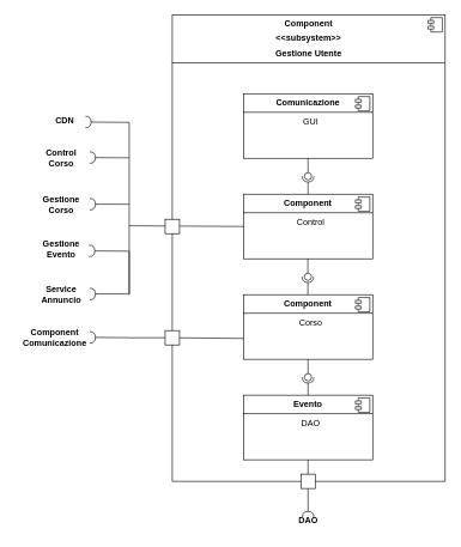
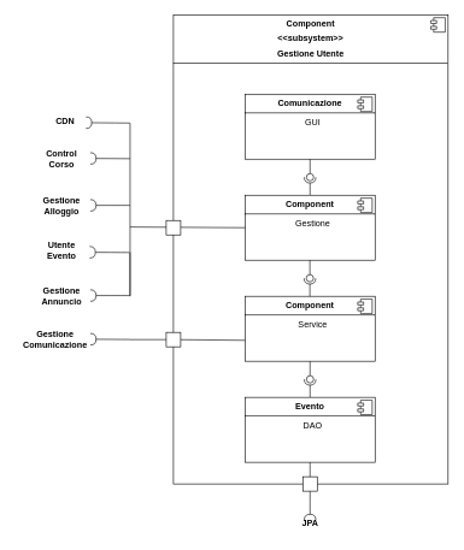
- <mxCell id="9" value="&lt;p style=&quot;margin:0px;margin-top:6px;text-align:center;&quot;&gt;&lt;b&gt;Component&lt;/b&gt;&lt;/p&gt;&lt;hr size=&quot;1&quot; style=&quot;border-style:solid;&quot;&gt;&lt;p style=&quot;text-align: center; margin: 0px 0px 0px 8px;&quot;&gt;Control&lt;/p&gt;" style="align=left;overflow=fill;html=1;dropTarget=0;whiteSpace=wrap;" vertex="1" parent="1"><mxGeometry x="338" y="270" width="180" height="90" as="geometry" /></mxCell>
+ <mxCell id="9" value="&lt;p style=&quot;margin:0px;margin-top:6px;text-align:center;&quot;&gt;&lt;b&gt;Component&lt;/b&gt;&lt;/p&gt;&lt;hr size=&quot;1&quot; style=&quot;border-style:solid;&quot;&gt;&lt;p style=&quot;text-align: center; margin: 0px 0px 0px 8px;&quot;&gt;Gestione&lt;/p&gt;" style="align=left;overflow=fill;html=1;dropTarget=0;whiteSpace=wrap;" vertex="1" parent="1"><mxGeometry x="338" y="270" width="180" height="90" as="geometry" /></mxCell>
- <mxCell id="33" value="&lt;b&gt;Gestione&lt;/b&gt;&lt;div&gt;&lt;b&gt;Corso&lt;/b&gt;&lt;/div&gt;" style="text;html=1;align=center;verticalAlign=middle;resizable=0;points=[];autosize=1;strokeColor=none;fillColor=none;" vertex="1" parent="1"><mxGeometry x="49" y="265" width="70" height="40" as="geometry" /></mxCell>
+ <mxCell id="33" value="&lt;b&gt;Gestione&lt;/b&gt;&lt;div&gt;&lt;b&gt;Alloggio&lt;/b&gt;&lt;/div&gt;" style="text;html=1;align=center;verticalAlign=middle;resizable=0;points=[];autosize=1;strokeColor=none;fillColor=none;" vertex="1" parent="1"><mxGeometry x="49" y="265" width="70" height="40" as="geometry" /></mxCell>
- <mxCell id="30" value="Gestione&lt;div&gt;Evento&lt;/div&gt;" style="text;align=center;fontStyle=1;verticalAlign=middle;spacingLeft=3;spacingRight=3;strokeColor=none;rotatable=0;points=[[0,0.5],[1,0.5]];portConstraint=eastwest;html=1;" vertex="1" parent="1"><mxGeometry x="44" y="334" width="80" height="26" as="geometry" /></mxCell>
+ <mxCell id="30" value="Utente&lt;div&gt;Evento&lt;/div&gt;" style="text;align=center;fontStyle=1;verticalAlign=middle;spacingLeft=3;spacingRight=3;strokeColor=none;rotatable=0;points=[[0,0.5],[1,0.5]];portConstraint=eastwest;html=1;" vertex="1" parent="1"><mxGeometry x="44" y="334" width="80" height="26" as="geometry" /></mxCell>
- <mxCell id="34" value="&lt;b&gt;Service&lt;br&gt;Annuncio&lt;/b&gt;" style="text;html=1;align=center;verticalAlign=middle;resizable=0;points=[];autosize=1;strokeColor=none;fillColor=none;" vertex="1" parent="1"><mxGeometry x="44" y="390" width="80" height="40" as="geometry" /></mxCell>
+ <mxCell id="34" value="&lt;b&gt;Gestione&lt;br&gt;Annuncio&lt;/b&gt;" style="text;html=1;align=center;verticalAlign=middle;resizable=0;points=[];autosize=1;strokeColor=none;fillColor=none;" vertex="1" parent="1"><mxGeometry x="44" y="390" width="80" height="40" as="geometry" /></mxCell>
- <mxCell id="11" value="&lt;p style=&quot;margin:0px;margin-top:6px;text-align:center;&quot;&gt;&lt;b&gt;Component&lt;/b&gt;&lt;/p&gt;&lt;hr size=&quot;1&quot; style=&quot;border-style:solid;&quot;&gt;&lt;p style=&quot;text-align: center; margin: 0px 0px 0px 8px;&quot;&gt;Corso&lt;/p&gt;" style="align=left;overflow=fill;html=1;dropTarget=0;whiteSpace=wrap;" vertex="1" parent="1"><mxGeometry x="338" y="410" width="180" height="90" as="geometry" /></mxCell>
+ <mxCell id="11" value="&lt;p style=&quot;margin:0px;margin-top:6px;text-align:center;&quot;&gt;&lt;b&gt;Component&lt;/b&gt;&lt;/p&gt;&lt;hr size=&quot;1&quot; style=&quot;border-style:solid;&quot;&gt;&lt;p style=&quot;text-align: center; margin: 0px 0px 0px 8px;&quot;&gt;Service&lt;/p&gt;" style="align=left;overflow=fill;html=1;dropTarget=0;whiteSpace=wrap;" vertex="1" parent="1"><mxGeometry x="338" y="410" width="180" height="90" as="geometry" /></mxCell>
- <mxCell id="40" value="&lt;b&gt;Component&lt;/b&gt;&lt;div&gt;&lt;b&gt;Comunicazione&lt;/b&gt;&lt;/div&gt;" style="text;html=1;align=center;verticalAlign=middle;resizable=0;points=[];autosize=1;strokeColor=none;fillColor=none;" vertex="1" parent="1"><mxGeometry x="20" y="450" width="110" height="40" as="geometry" /></mxCell>
+ <mxCell id="40" value="&lt;b&gt;Gestione&lt;/b&gt;&lt;div&gt;&lt;b&gt;Comunicazione&lt;/b&gt;&lt;/div&gt;" style="text;html=1;align=center;verticalAlign=middle;resizable=0;points=[];autosize=1;strokeColor=none;fillColor=none;" vertex="1" parent="1"><mxGeometry x="20" y="450" width="110" height="40" as="geometry" /></mxCell>
- <mxCell id="35" value="&lt;b&gt;DAO&lt;/b&gt;" style="text;html=1;align=center;verticalAlign=middle;resizable=0;points=[];autosize=1;strokeColor=none;fillColor=none;" vertex="1" parent="1"><mxGeometry x="403" y="710" width="50" height="30" as="geometry" /></mxCell>
+ <mxCell id="35" value="&lt;b&gt;JPA&lt;/b&gt;" style="text;html=1;align=center;verticalAlign=middle;resizable=0;points=[];autosize=1;strokeColor=none;fillColor=none;" vertex="1" parent="1"><mxGeometry x="403" y="710" width="50" height="30" as="geometry" /></mxCell>
